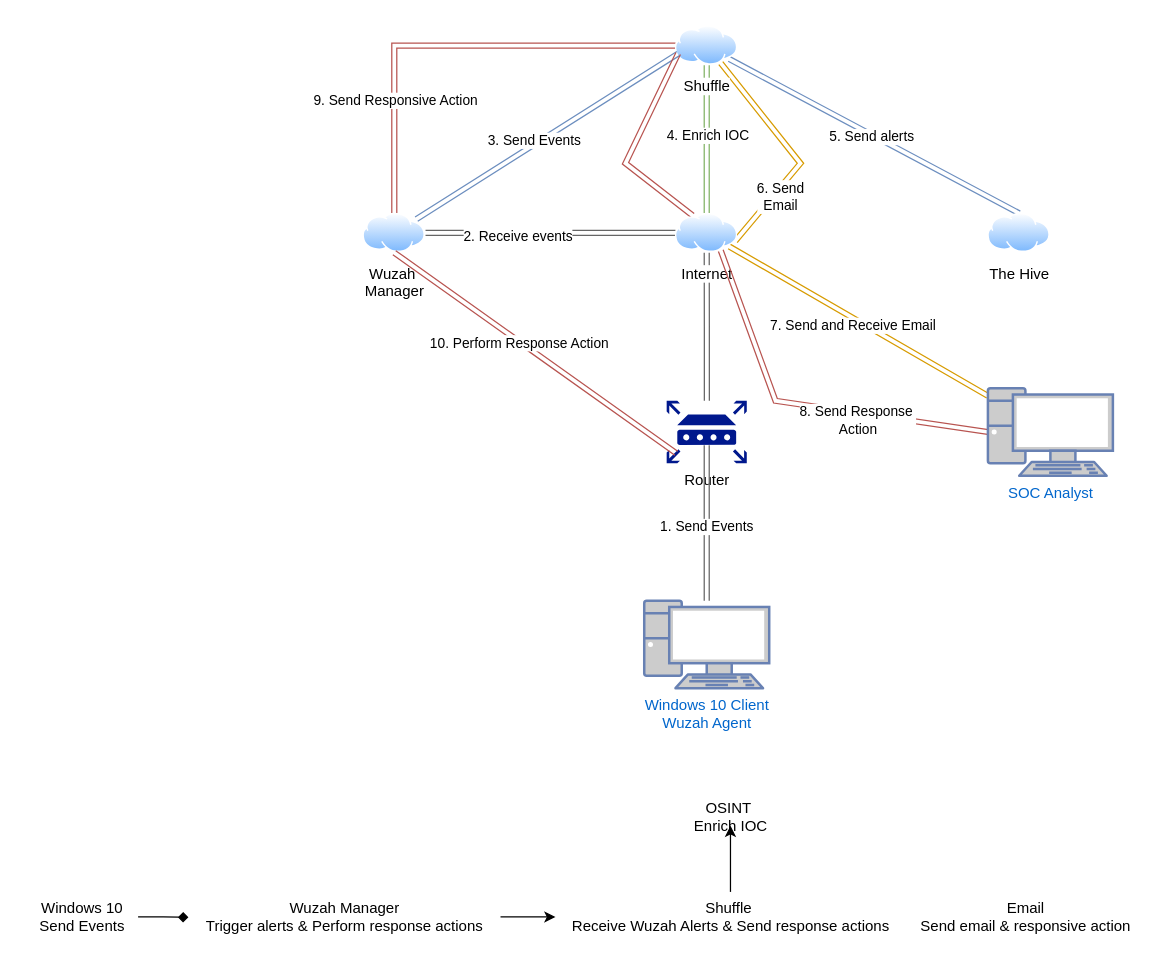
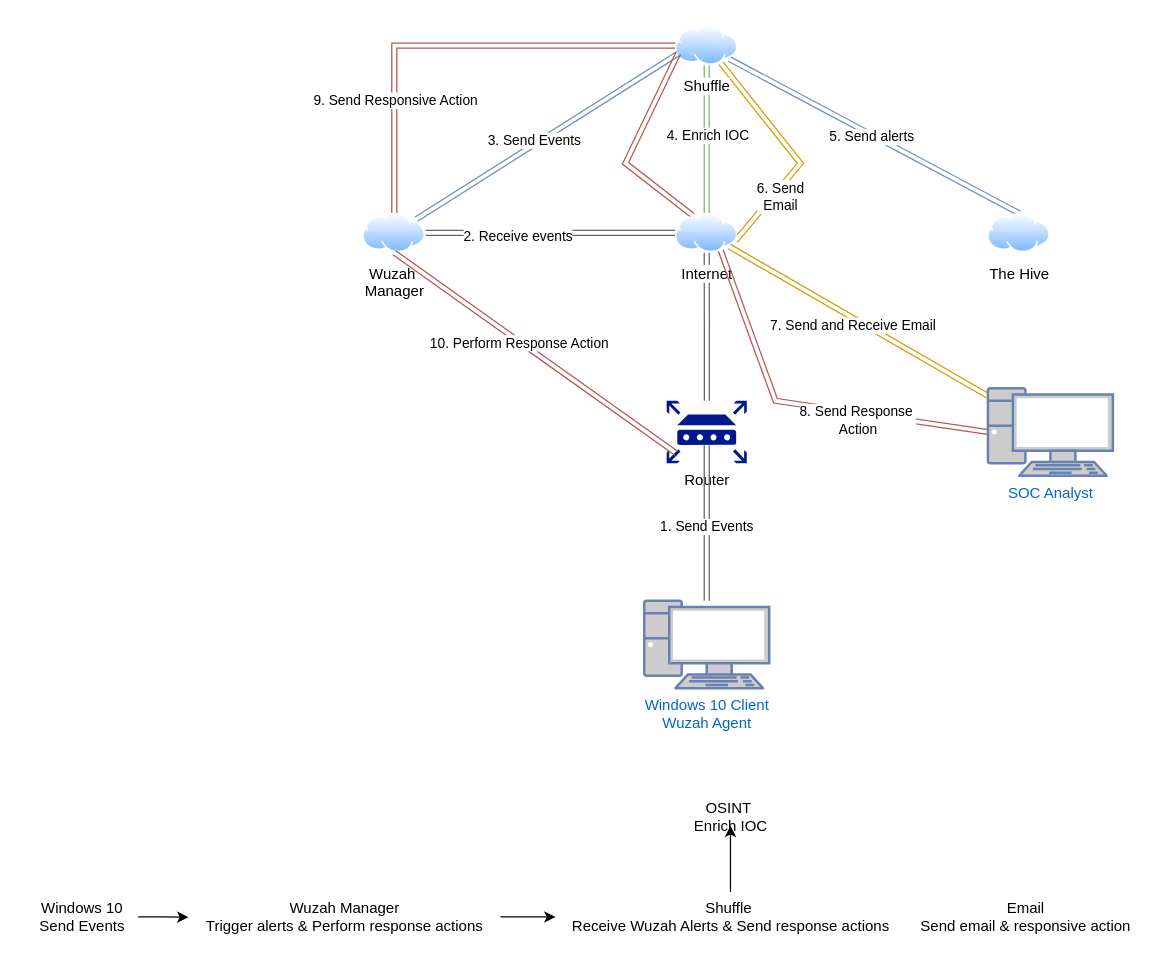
- <mxCell id="35" style="edgeStyle=orthogonalEdgeStyle;rounded=0;orthogonalLoop=1;jettySize=auto;html=1;entryX=0.001;entryY=0.508;entryDx=0;entryDy=0;entryPerimeter=0;endArrow=diamond;" edge="1" parent="1" source="31" target="33"><mxGeometry relative="1" as="geometry" /></mxCell>
+ <mxCell id="35" style="edgeStyle=orthogonalEdgeStyle;rounded=0;orthogonalLoop=1;jettySize=auto;html=1;entryX=0.001;entryY=0.508;entryDx=0;entryDy=0;entryPerimeter=0;" edge="1" parent="1" source="31" target="33"><mxGeometry relative="1" as="geometry" /></mxCell>
